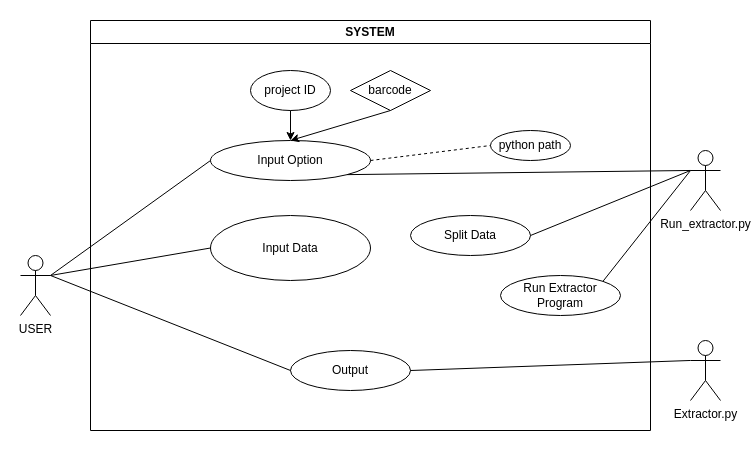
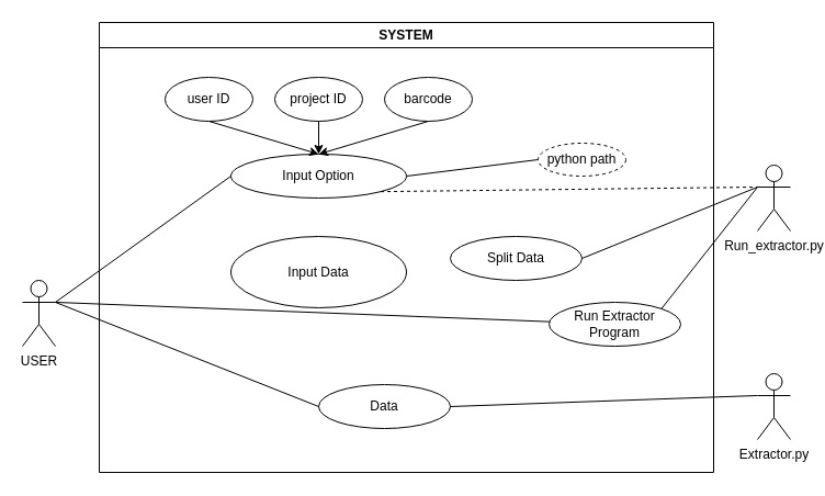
+ <mxCell id="4" value="user ID" style="ellipse;whiteSpace=wrap;html=1;" vertex="1" parent="2"><mxGeometry x="60" y="50" width="80" height="40" as="geometry" /></mxCell>
- <mxCell id="6" value="barcode" style="rhombus;whiteSpace=wrap;html=1;" vertex="1" parent="2"><mxGeometry x="260" y="50" width="80" height="40" as="geometry" /></mxCell>
+ <mxCell id="6" value="barcode" style="ellipse;whiteSpace=wrap;html=1;" vertex="1" parent="2"><mxGeometry x="260" y="50" width="80" height="40" as="geometry" /></mxCell>
+ <mxCell id="9" value="" style="endArrow=classic;html=1;rounded=0;exitX=0.5;exitY=1;exitDx=0;exitDy=0;entryX=0.5;entryY=0;entryDx=0;entryDy=0;" edge="1" parent="2" source="4" target="7"><mxGeometry width="50" height="50" relative="1" as="geometry"><mxPoint x="260" y="300" as="sourcePoint" /><mxPoint x="310" y="250" as="targetPoint" /></mxGeometry></mxCell>
- <mxCell id="12" value="python path" style="ellipse;whiteSpace=wrap;html=1;" vertex="1" parent="2"><mxGeometry x="400" y="110" width="80" height="30" as="geometry" /></mxCell>
+ <mxCell id="12" value="python path" style="ellipse;whiteSpace=wrap;html=1;dashed=1;" vertex="1" parent="2"><mxGeometry x="400" y="110" width="80" height="30" as="geometry" /></mxCell>
- <mxCell id="13" value="" style="endArrow=none;dashed=1;html=1;rounded=0;exitX=1;exitY=0.5;exitDx=0;exitDy=0;entryX=0;entryY=0.5;entryDx=0;entryDy=0;" edge="1" parent="2" source="7" target="12"><mxGeometry width="50" height="50" relative="1" as="geometry"><mxPoint x="300" y="160.0" as="sourcePoint" /><mxPoint x="420" y="85.0" as="targetPoint" /></mxGeometry></mxCell>
+ <mxCell id="13" value="" style="endArrow=none;dashed=0;html=1;rounded=0;exitX=1;exitY=0.5;exitDx=0;exitDy=0;entryX=0;entryY=0.5;entryDx=0;entryDy=0;" edge="1" parent="2" source="7" target="12"><mxGeometry width="50" height="50" relative="1" as="geometry"><mxPoint x="300" y="160.0" as="sourcePoint" /><mxPoint x="420" y="85.0" as="targetPoint" /></mxGeometry></mxCell>
- <mxCell id="22" value="" style="endArrow=none;html=1;rounded=0;exitX=1;exitY=1;exitDx=0;exitDy=0;entryX=0;entryY=0.333;entryDx=0;entryDy=0;entryPerimeter=0;" edge="1" parent="1" source="7" target="21"><mxGeometry width="50" height="50" relative="1" as="geometry"><mxPoint x="350" y="310" as="sourcePoint" /><mxPoint x="400" y="260" as="targetPoint" /></mxGeometry></mxCell>
+ <mxCell id="22" value="" style="endArrow=none;html=1;rounded=0;exitX=1;exitY=1;exitDx=0;exitDy=0;entryX=0;entryY=0.333;entryDx=0;entryDy=0;entryPerimeter=0;dashed=1;" edge="1" parent="1" source="7" target="21"><mxGeometry width="50" height="50" relative="1" as="geometry"><mxPoint x="350" y="310" as="sourcePoint" /><mxPoint x="400" y="260" as="targetPoint" /></mxGeometry></mxCell>
- <mxCell id="19" value="" style="endArrow=none;html=1;rounded=0;exitX=1;exitY=0.333;exitDx=0;exitDy=0;exitPerimeter=0;entryX=0;entryY=0.5;entryDx=0;entryDy=0;" edge="1" parent="1" source="18" target="3"><mxGeometry width="50" height="50" relative="1" as="geometry"><mxPoint x="350" y="320" as="sourcePoint" /><mxPoint x="400" y="270" as="targetPoint" /></mxGeometry></mxCell>
+ <mxCell id="19" value="" style="endArrow=none;html=1;rounded=0;exitX=1;exitY=0.333;exitDx=0;exitDy=0;exitPerimeter=0;" edge="1" parent="1" source="18" target="16"><mxGeometry width="50" height="50" relative="1" as="geometry"><mxPoint x="350" y="320" as="sourcePoint" /><mxPoint x="400" y="270" as="targetPoint" /></mxGeometry></mxCell>
- <mxCell id="15" value="Output" style="ellipse;whiteSpace=wrap;html=1;" vertex="1" parent="2"><mxGeometry x="200" y="330" width="120" height="40" as="geometry" /></mxCell>
+ <mxCell id="15" value="Data" style="ellipse;whiteSpace=wrap;html=1;" vertex="1" parent="2"><mxGeometry x="200" y="330" width="120" height="40" as="geometry" /></mxCell>
